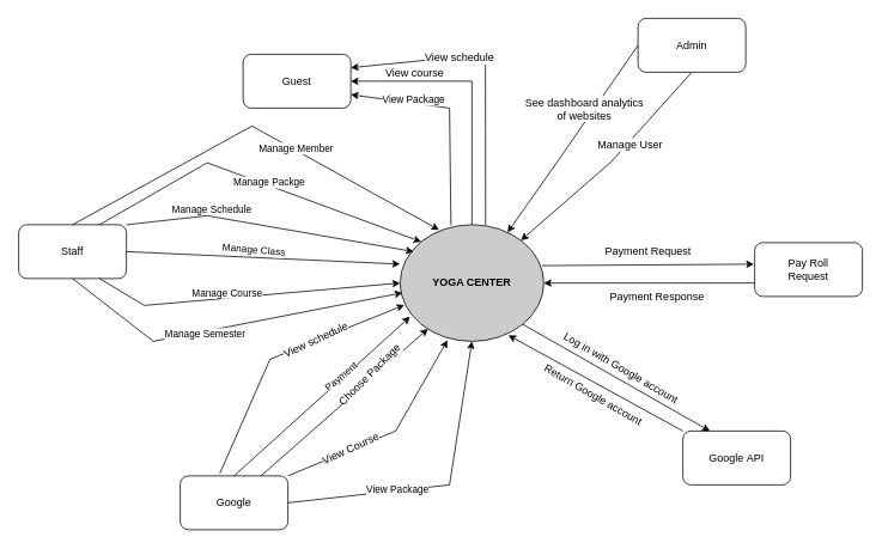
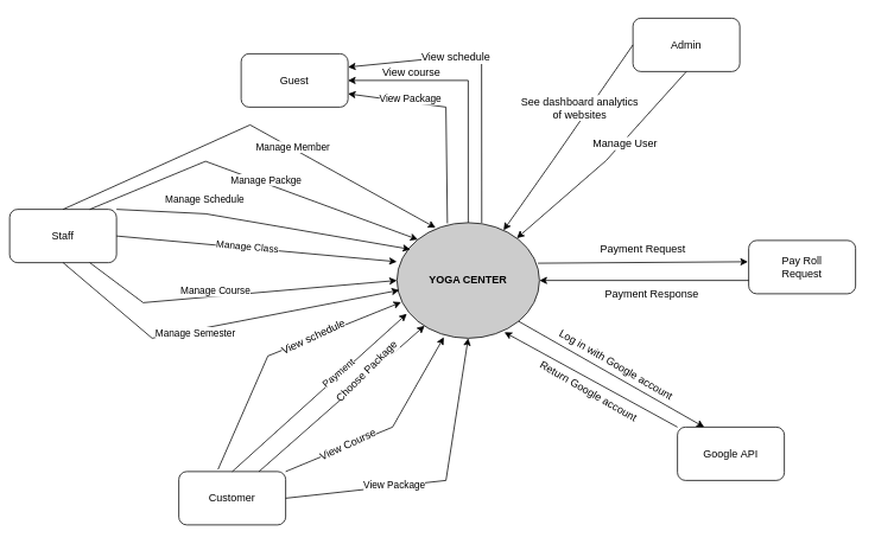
- <mxCell id="8" value="Staff" style="rounded=1;whiteSpace=wrap;html=1;" parent="1" vertex="1"><mxGeometry x="20" y="250" width="120" height="60" as="geometry" /></mxCell>
+ <mxCell id="8" value="Staff" style="rounded=1;whiteSpace=wrap;html=1;" parent="1" vertex="1"><mxGeometry x="10" y="235" width="120" height="60" as="geometry" /></mxCell>
- <mxCell id="5" value="Google" style="rounded=1;whiteSpace=wrap;html=1;" parent="1" vertex="1"><mxGeometry x="200" y="530" width="120" height="60" as="geometry" /></mxCell>
+ <mxCell id="5" value="Customer" style="rounded=1;whiteSpace=wrap;html=1;" parent="1" vertex="1"><mxGeometry x="200" y="530" width="120" height="60" as="geometry" /></mxCell>
